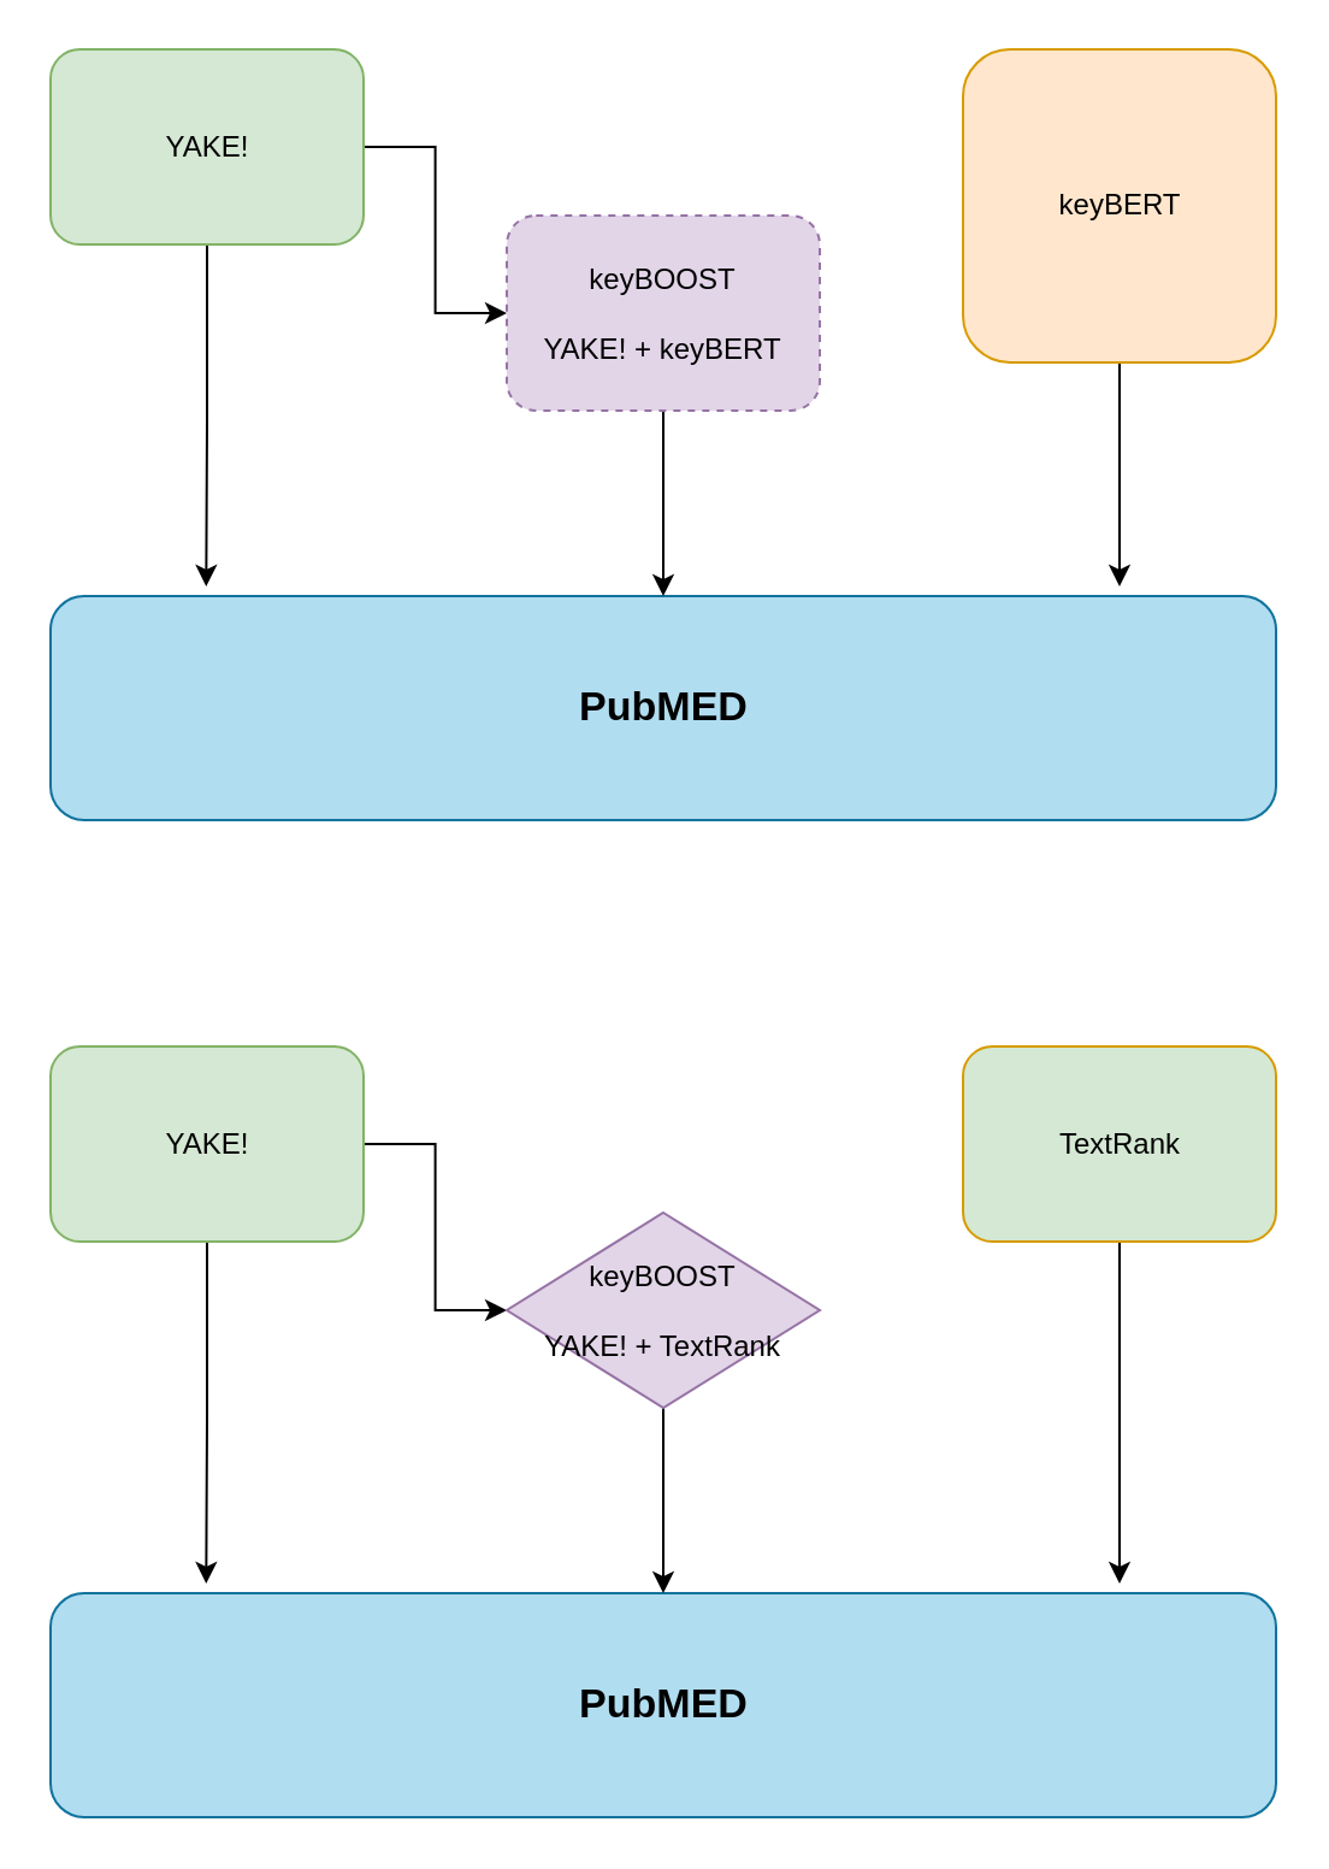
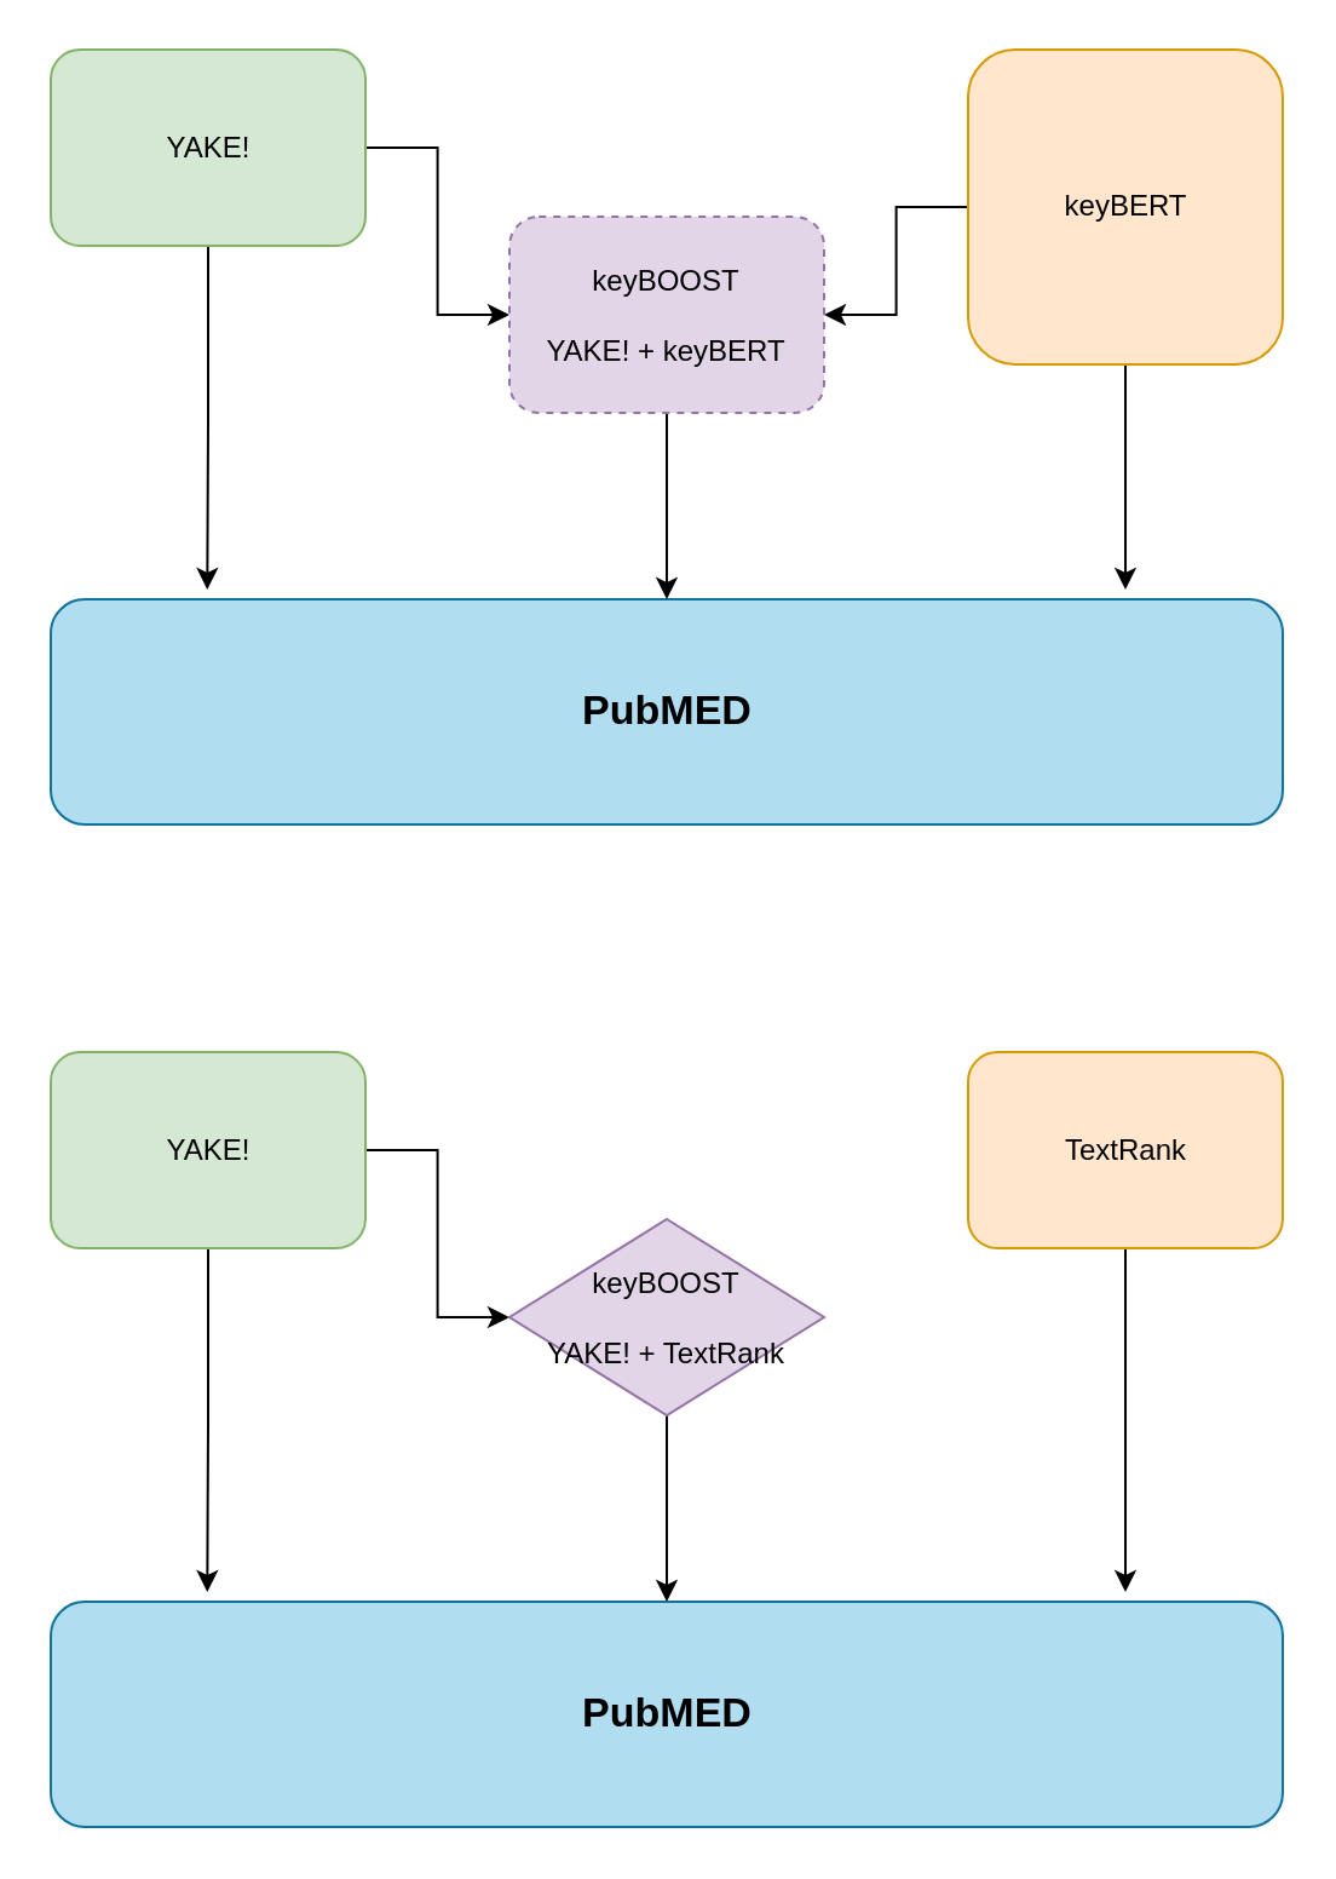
+ <mxCell id="7" style="edgeStyle=orthogonalEdgeStyle;rounded=0;orthogonalLoop=1;jettySize=auto;html=1;" edge="1" parent="1" source="8" target="10"><mxGeometry relative="1" as="geometry" /></mxCell>
- <mxCell id="16" value="TextRank" style="rounded=1;whiteSpace=wrap;html=1;fillColor=#d5e8d4;strokeColor=#d79b00;" vertex="1" parent="1"><mxGeometry x="399.5" y="434" width="130" height="81" as="geometry" /></mxCell>
+ <mxCell id="16" value="TextRank" style="rounded=1;whiteSpace=wrap;html=1;fillColor=#ffe6cc;strokeColor=#d79b00;" vertex="1" parent="1"><mxGeometry x="399.5" y="434" width="130" height="81" as="geometry" /></mxCell>
